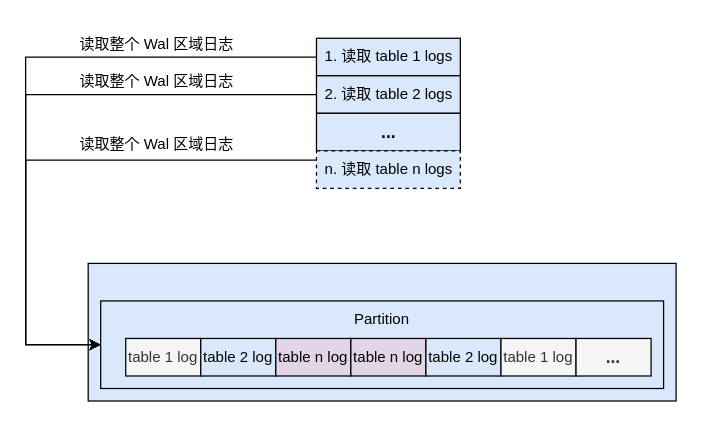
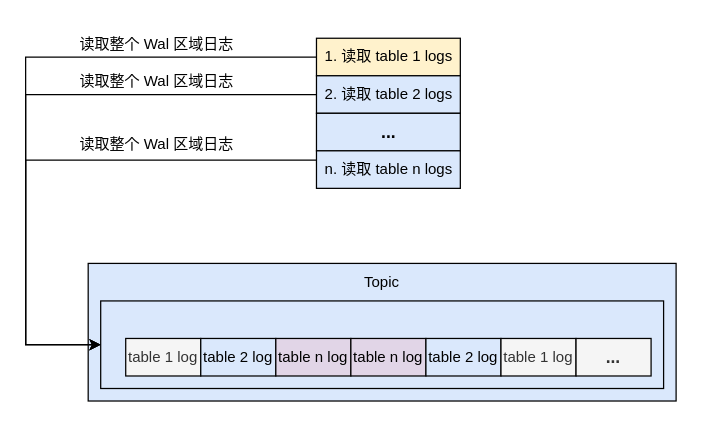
- <mxCell id="14" value="1. 读取 table 1 logs" style="rounded=0;whiteSpace=wrap;html=1;fillColor=#dae8fc;strokeColor=#000000;" vertex="1" parent="1"><mxGeometry x="252.5" y="30" width="115" height="30" as="geometry" /></mxCell>
+ <mxCell id="14" value="1. 读取 table 1 logs" style="rounded=0;whiteSpace=wrap;html=1;fillColor=#fff2cc;strokeColor=#000000;" vertex="1" parent="1"><mxGeometry x="252.5" y="30" width="115" height="30" as="geometry" /></mxCell>
- <mxCell id="19" value="n. 读取 table n logs" style="rounded=0;whiteSpace=wrap;html=1;fillColor=#dae8fc;strokeColor=#000000;dashed=1;" vertex="1" parent="1"><mxGeometry x="252.5" y="120" width="115" height="30" as="geometry" /></mxCell>
+ <mxCell id="19" value="n. 读取 table n logs" style="rounded=0;whiteSpace=wrap;html=1;fillColor=#dae8fc;strokeColor=#000000;" vertex="1" parent="1"><mxGeometry x="252.5" y="120" width="115" height="30" as="geometry" /></mxCell>
+ <mxCell id="12" value="Topic" style="text;html=1;strokeColor=none;fillColor=none;align=center;verticalAlign=middle;whiteSpace=wrap;rounded=0;" vertex="1" parent="1"><mxGeometry x="275" y="210" width="60" height="30" as="geometry" /></mxCell>
- <mxCell id="11" value="Partition" style="text;html=1;strokeColor=none;fillColor=none;align=center;verticalAlign=middle;whiteSpace=wrap;rounded=0;" vertex="1" parent="1"><mxGeometry x="275" y="240" width="60" height="30" as="geometry" /></mxCell>
